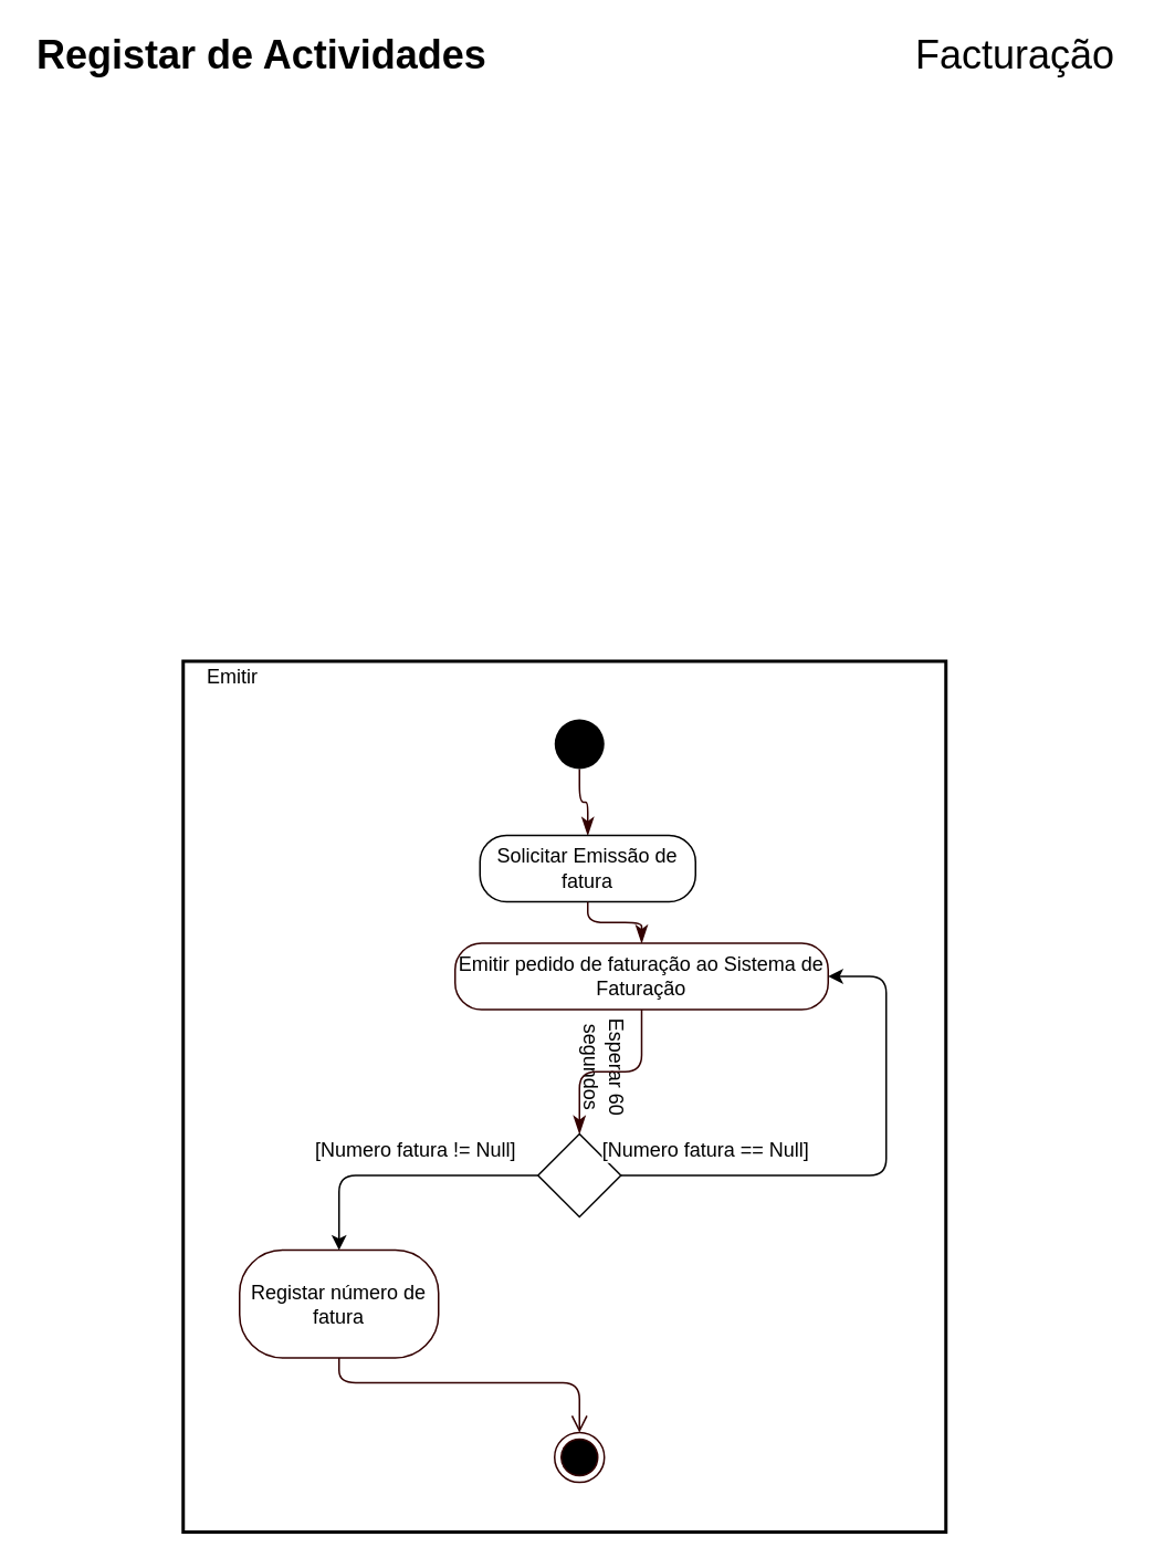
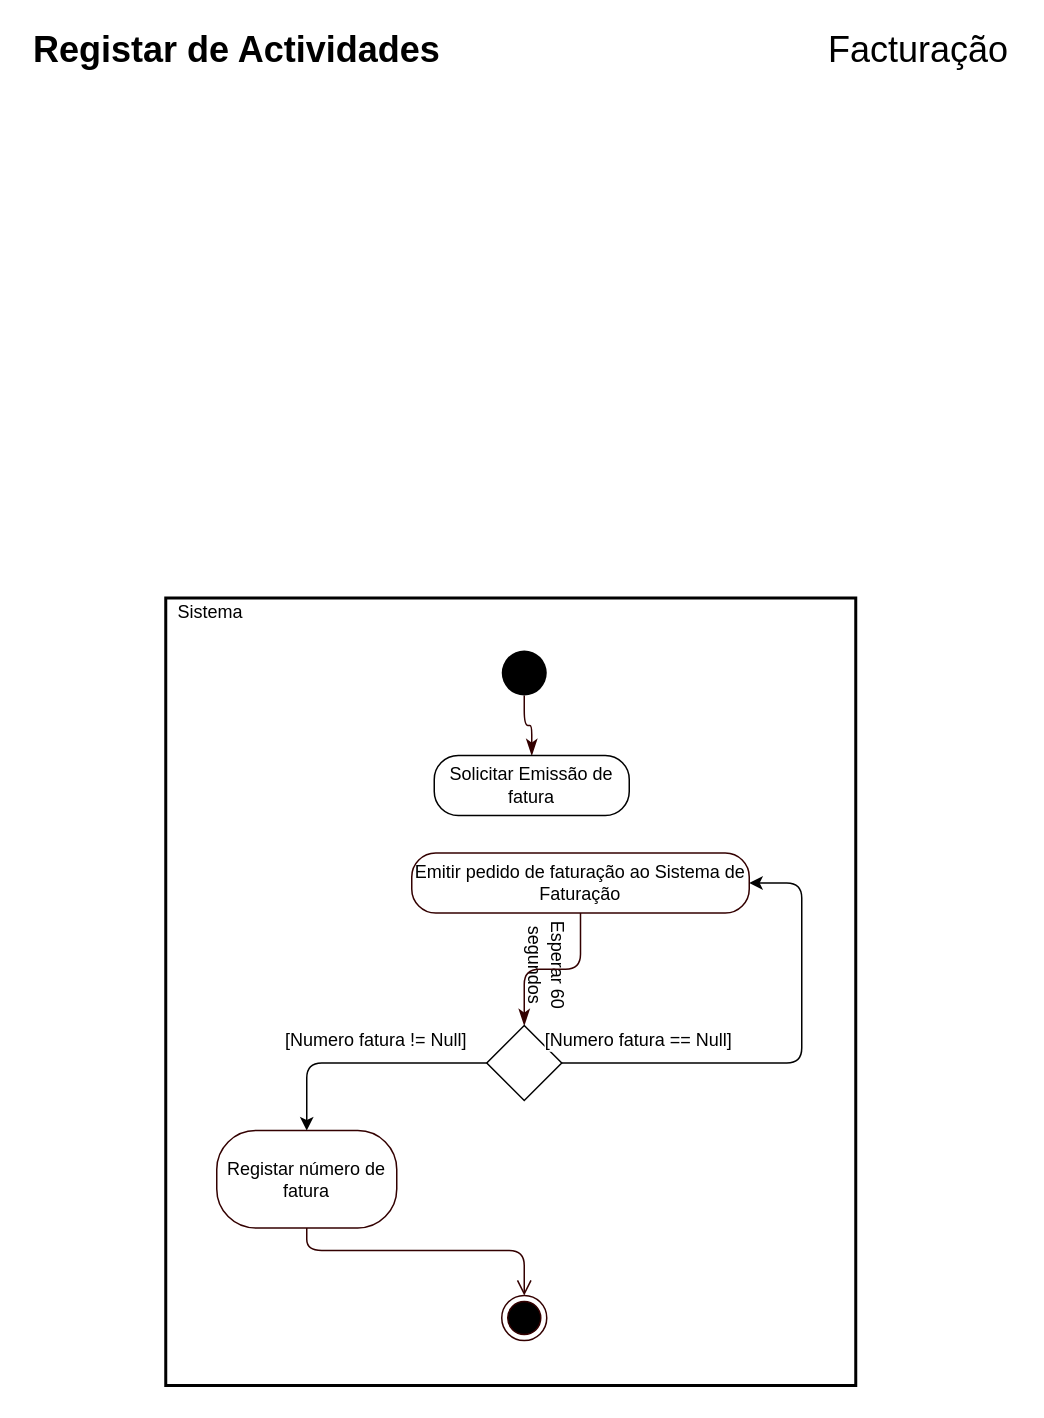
- <mxCell id="19" value="Emitir" style="text;html=1;strokeColor=none;fillColor=none;align=center;verticalAlign=middle;whiteSpace=wrap;rounded=0;" parent="1" vertex="1"><mxGeometry x="110" y="395" width="60" height="20" as="geometry" /></mxCell>
+ <mxCell id="19" value="Sistema" style="text;html=1;strokeColor=none;fillColor=none;align=center;verticalAlign=middle;whiteSpace=wrap;rounded=0;" parent="1" vertex="1"><mxGeometry x="110" y="395" width="60" height="20" as="geometry" /></mxCell>
- <mxCell id="5" value="" style="edgeStyle=orthogonalEdgeStyle;html=1;verticalAlign=bottom;endArrow=classicThin;endSize=8;entryX=0.5;entryY=0;entryDx=0;entryDy=0;strokeColor=#330000;endFill=1;" parent="1" source="4" target="7" edge="1"><mxGeometry relative="1" as="geometry"><mxPoint x="349" y="590" as="targetPoint" /></mxGeometry></mxCell>
